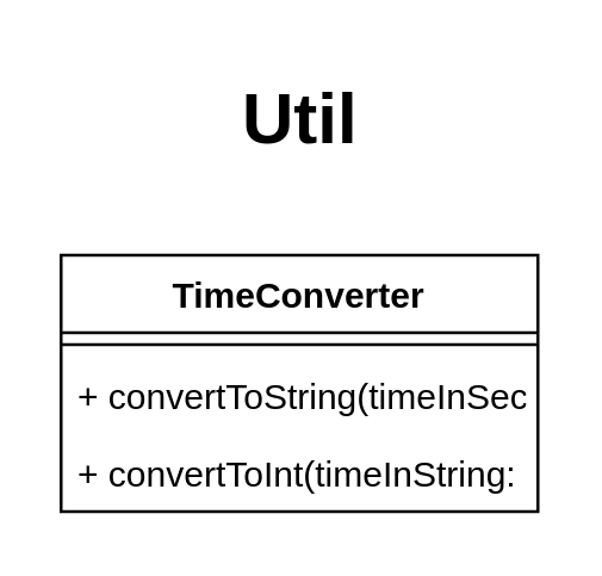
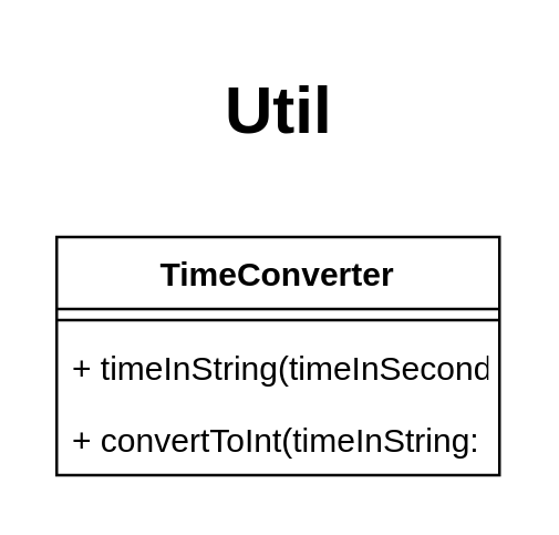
- <mxCell id="5" value="+ convertToString(timeInSeconds: int): String" style="text;strokeColor=none;fillColor=none;align=left;verticalAlign=top;spacingLeft=4;spacingRight=4;overflow=hidden;rotatable=0;points=[[0,0.5],[1,0.5]];portConstraint=eastwest;" vertex="1" parent="3"><mxGeometry y="34" width="160" height="26" as="geometry" /></mxCell>
+ <mxCell id="5" value="+ timeInString(timeInSeconds: int): String" style="text;strokeColor=none;fillColor=none;align=left;verticalAlign=top;spacingLeft=4;spacingRight=4;overflow=hidden;rotatable=0;points=[[0,0.5],[1,0.5]];portConstraint=eastwest;" vertex="1" parent="3"><mxGeometry y="34" width="160" height="26" as="geometry" /></mxCell>
- <mxCell id="6" value="+ convertToInt(timeInString: String): int" style="text;strokeColor=none;fillColor=none;align=left;verticalAlign=top;spacingLeft=4;spacingRight=4;overflow=hidden;rotatable=0;points=[[0,0.5],[1,0.5]];portConstraint=eastwest;" vertex="1" parent="3"><mxGeometry y="60" width="160" height="26" as="geometry" /></mxCell>
+ <mxCell id="6" value="+ convertToInt(timeInString: Util): int" style="text;strokeColor=none;fillColor=none;align=left;verticalAlign=top;spacingLeft=4;spacingRight=4;overflow=hidden;rotatable=0;points=[[0,0.5],[1,0.5]];portConstraint=eastwest;" vertex="1" parent="3"><mxGeometry y="60" width="160" height="26" as="geometry" /></mxCell>
